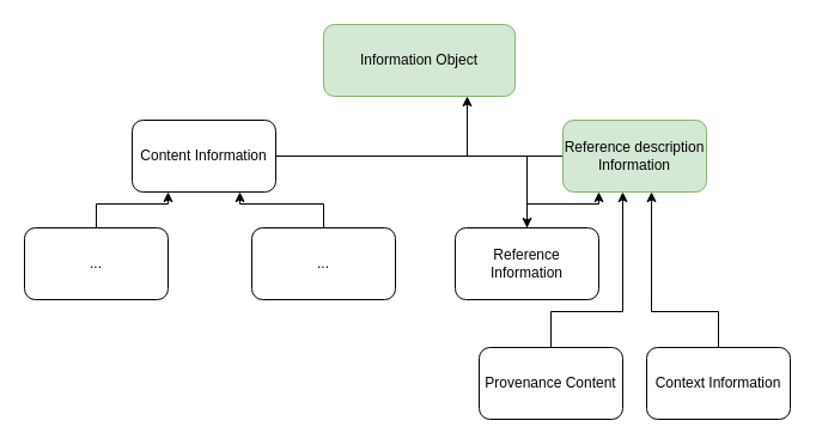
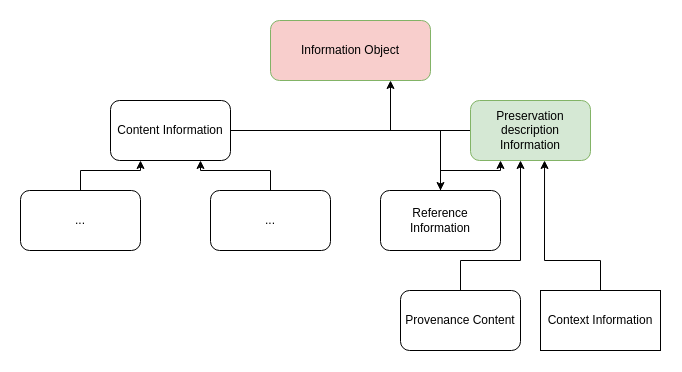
- <mxCell id="2" value="Information Object" style="rounded=1;whiteSpace=wrap;html=1;fillColor=#d5e8d4;strokeColor=#82b366;" vertex="1" parent="1"><mxGeometry x="270" y="20" width="160" height="60" as="geometry" /></mxCell>
+ <mxCell id="2" value="Information Object" style="rounded=1;whiteSpace=wrap;html=1;fillColor=#f8cecc;strokeColor=#82b366;" vertex="1" parent="1"><mxGeometry x="270" y="20" width="160" height="60" as="geometry" /></mxCell>
- <mxCell id="6" value="Reference description Information" style="rounded=1;whiteSpace=wrap;html=1;fillColor=#d5e8d4;strokeColor=#82b366;" vertex="1" parent="1"><mxGeometry x="470" y="100" width="120" height="60" as="geometry" /></mxCell>
+ <mxCell id="6" value="Preservation description Information" style="rounded=1;whiteSpace=wrap;html=1;fillColor=#d5e8d4;strokeColor=#82b366;" vertex="1" parent="1"><mxGeometry x="470" y="100" width="120" height="60" as="geometry" /></mxCell>
- <mxCell id="16" value="Context Information" style="rounded=1;whiteSpace=wrap;html=1;" vertex="1" parent="1"><mxGeometry x="540" y="290" width="120" height="60" as="geometry" /></mxCell>
+ <mxCell id="16" value="Context Information" style="whiteSpace=wrap;html=1;rounded=0;" vertex="1" parent="1"><mxGeometry x="540" y="290" width="120" height="60" as="geometry" /></mxCell>
